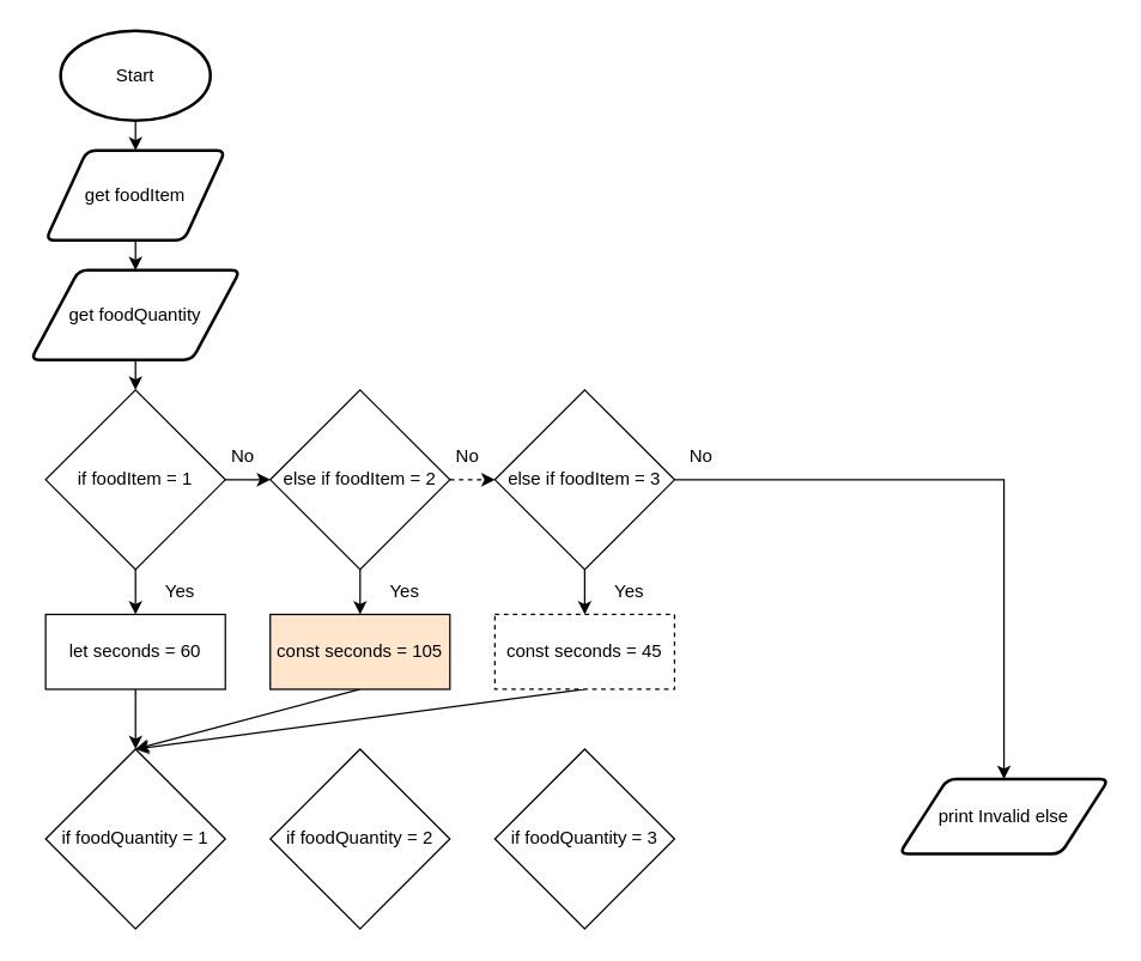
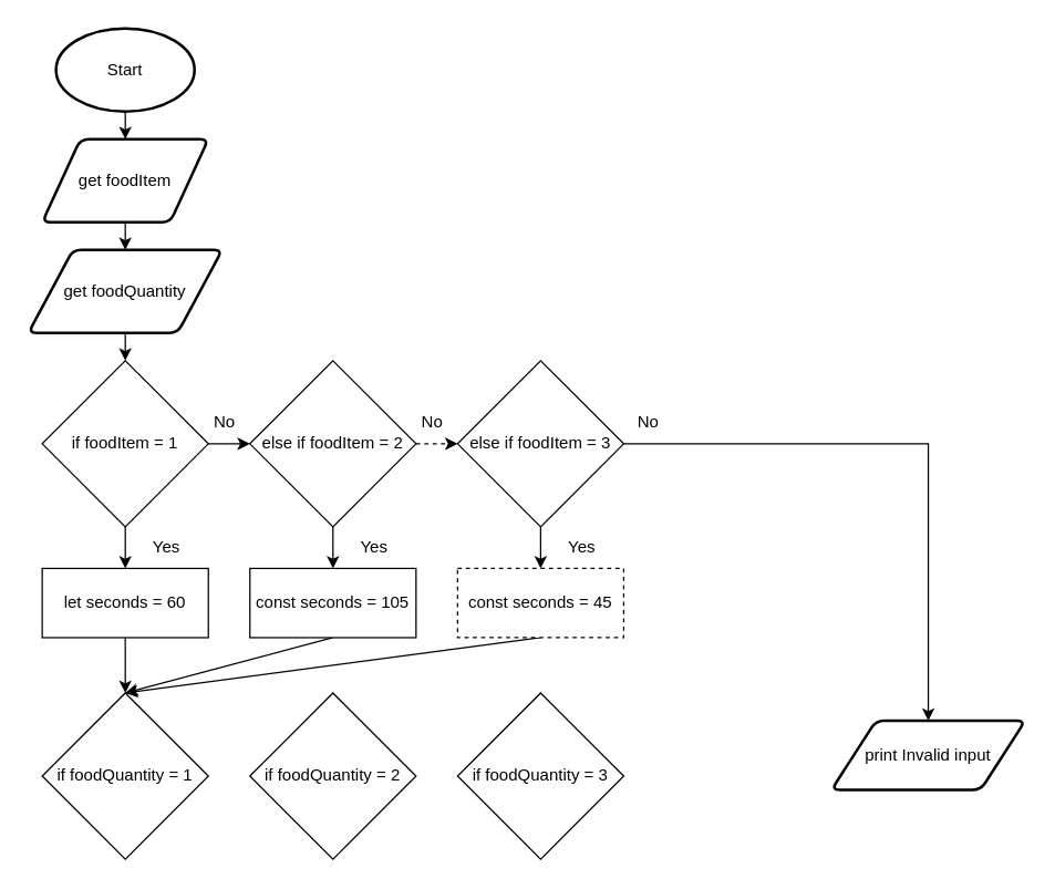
- <mxCell id="25" value="const seconds = 105" style="rounded=0;whiteSpace=wrap;html=1;fillColor=#ffe6cc;" vertex="1" parent="1"><mxGeometry x="180" y="410" width="120" height="50" as="geometry" /></mxCell>
+ <mxCell id="25" value="const seconds = 105" style="rounded=0;whiteSpace=wrap;html=1;" vertex="1" parent="1"><mxGeometry x="180" y="410" width="120" height="50" as="geometry" /></mxCell>
- <mxCell id="17" value="print Invalid else" style="shape=parallelogram;html=1;strokeWidth=2;perimeter=parallelogramPerimeter;whiteSpace=wrap;rounded=1;arcSize=12;size=0.23;" vertex="1" parent="1"><mxGeometry x="600" y="520" width="140" height="50" as="geometry" /></mxCell>
+ <mxCell id="17" value="print Invalid input" style="shape=parallelogram;html=1;strokeWidth=2;perimeter=parallelogramPerimeter;whiteSpace=wrap;rounded=1;arcSize=12;size=0.23;" vertex="1" parent="1"><mxGeometry x="600" y="520" width="140" height="50" as="geometry" /></mxCell>
